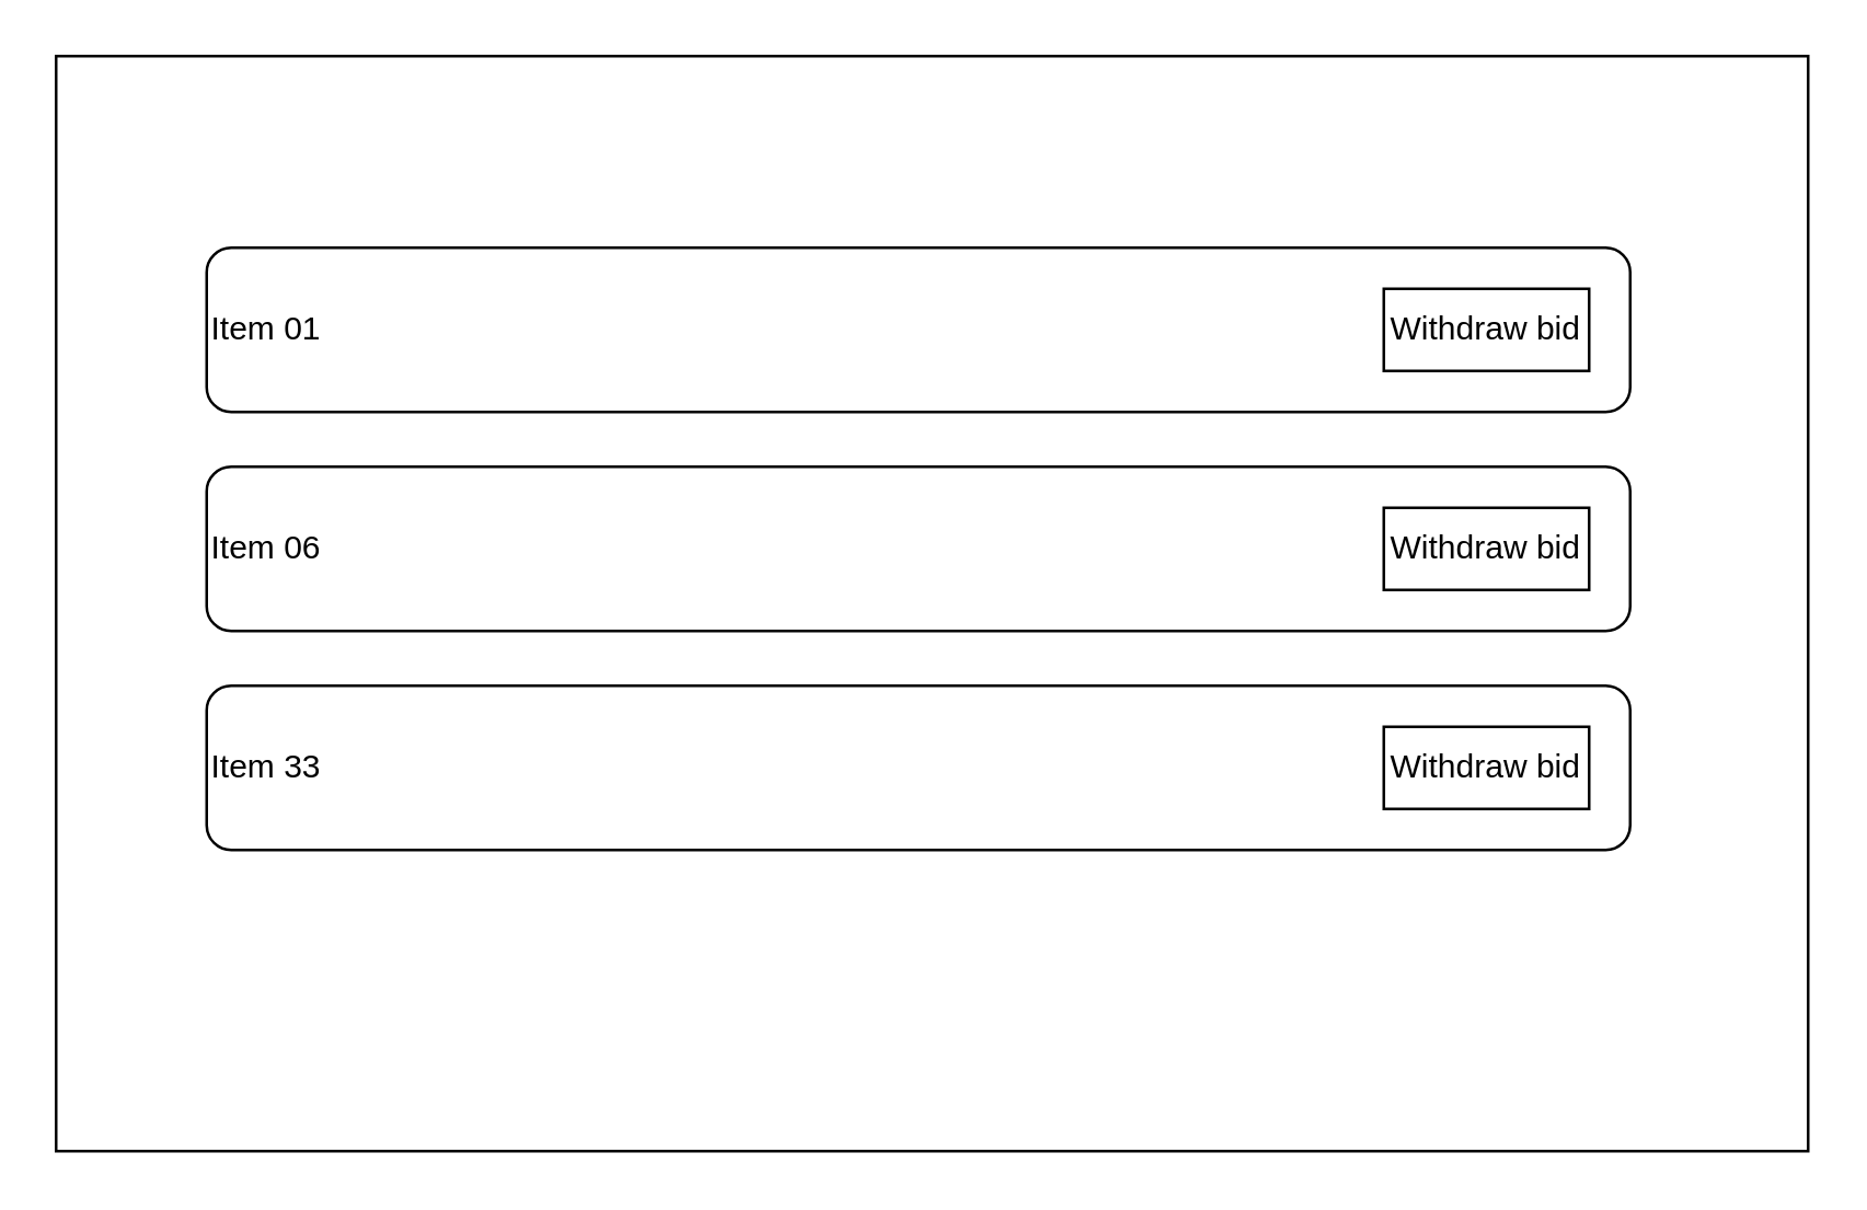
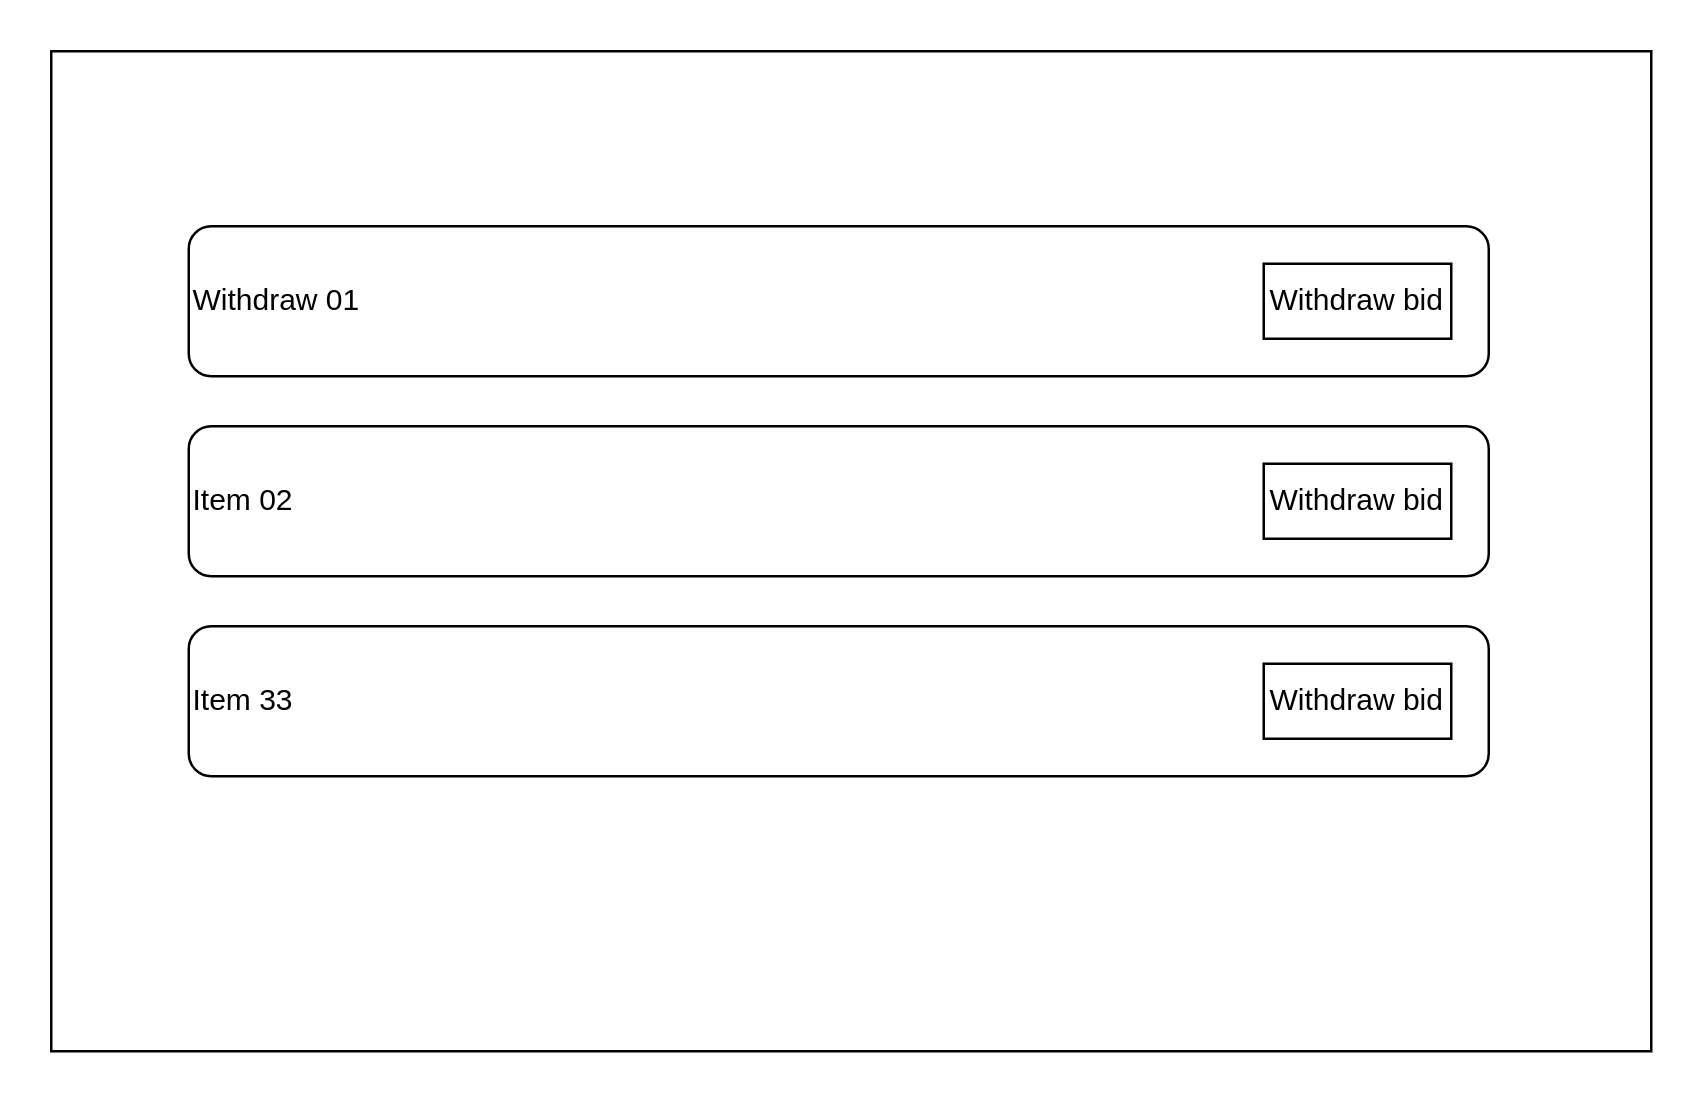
- <mxCell id="3" value="Item 01" style="rounded=1;whiteSpace=wrap;html=1;align=left;" vertex="1" parent="1"><mxGeometry x="75" y="90" width="520" height="60" as="geometry" /></mxCell>
+ <mxCell id="3" value="Withdraw 01" style="rounded=1;whiteSpace=wrap;html=1;align=left;" vertex="1" parent="1"><mxGeometry x="75" y="90" width="520" height="60" as="geometry" /></mxCell>
- <mxCell id="5" value="Item 06" style="rounded=1;whiteSpace=wrap;html=1;align=left;" vertex="1" parent="1"><mxGeometry x="75" y="170" width="520" height="60" as="geometry" /></mxCell>
+ <mxCell id="5" value="Item 02" style="rounded=1;whiteSpace=wrap;html=1;align=left;" vertex="1" parent="1"><mxGeometry x="75" y="170" width="520" height="60" as="geometry" /></mxCell>
